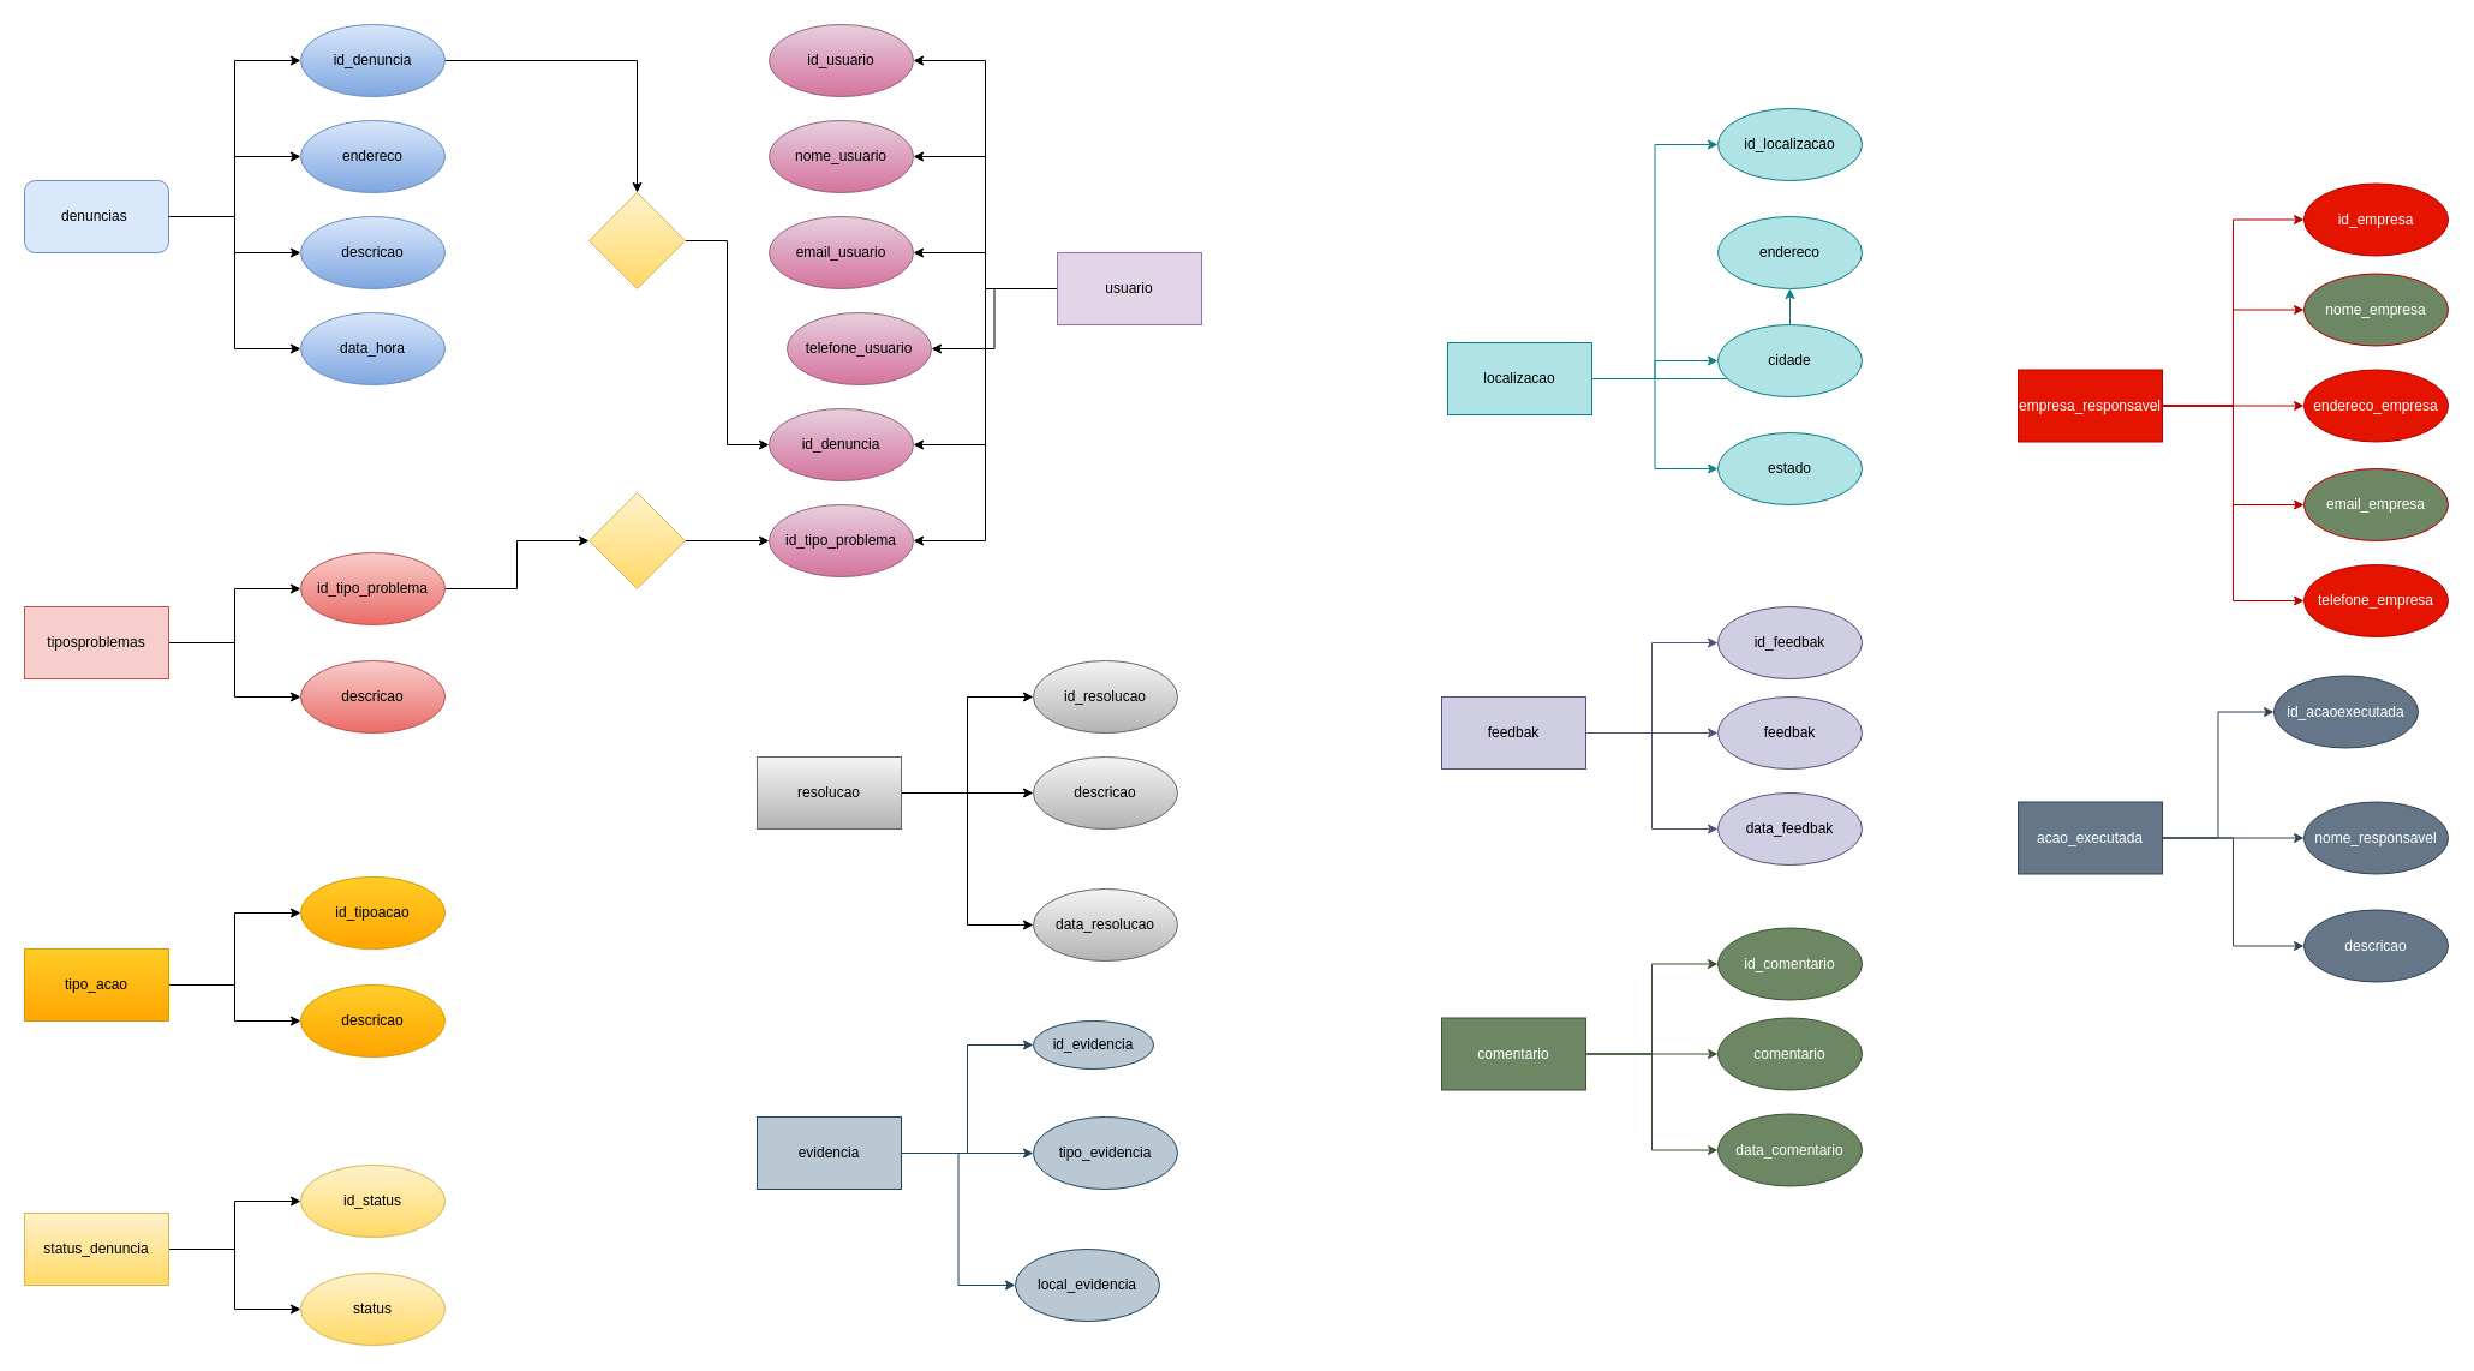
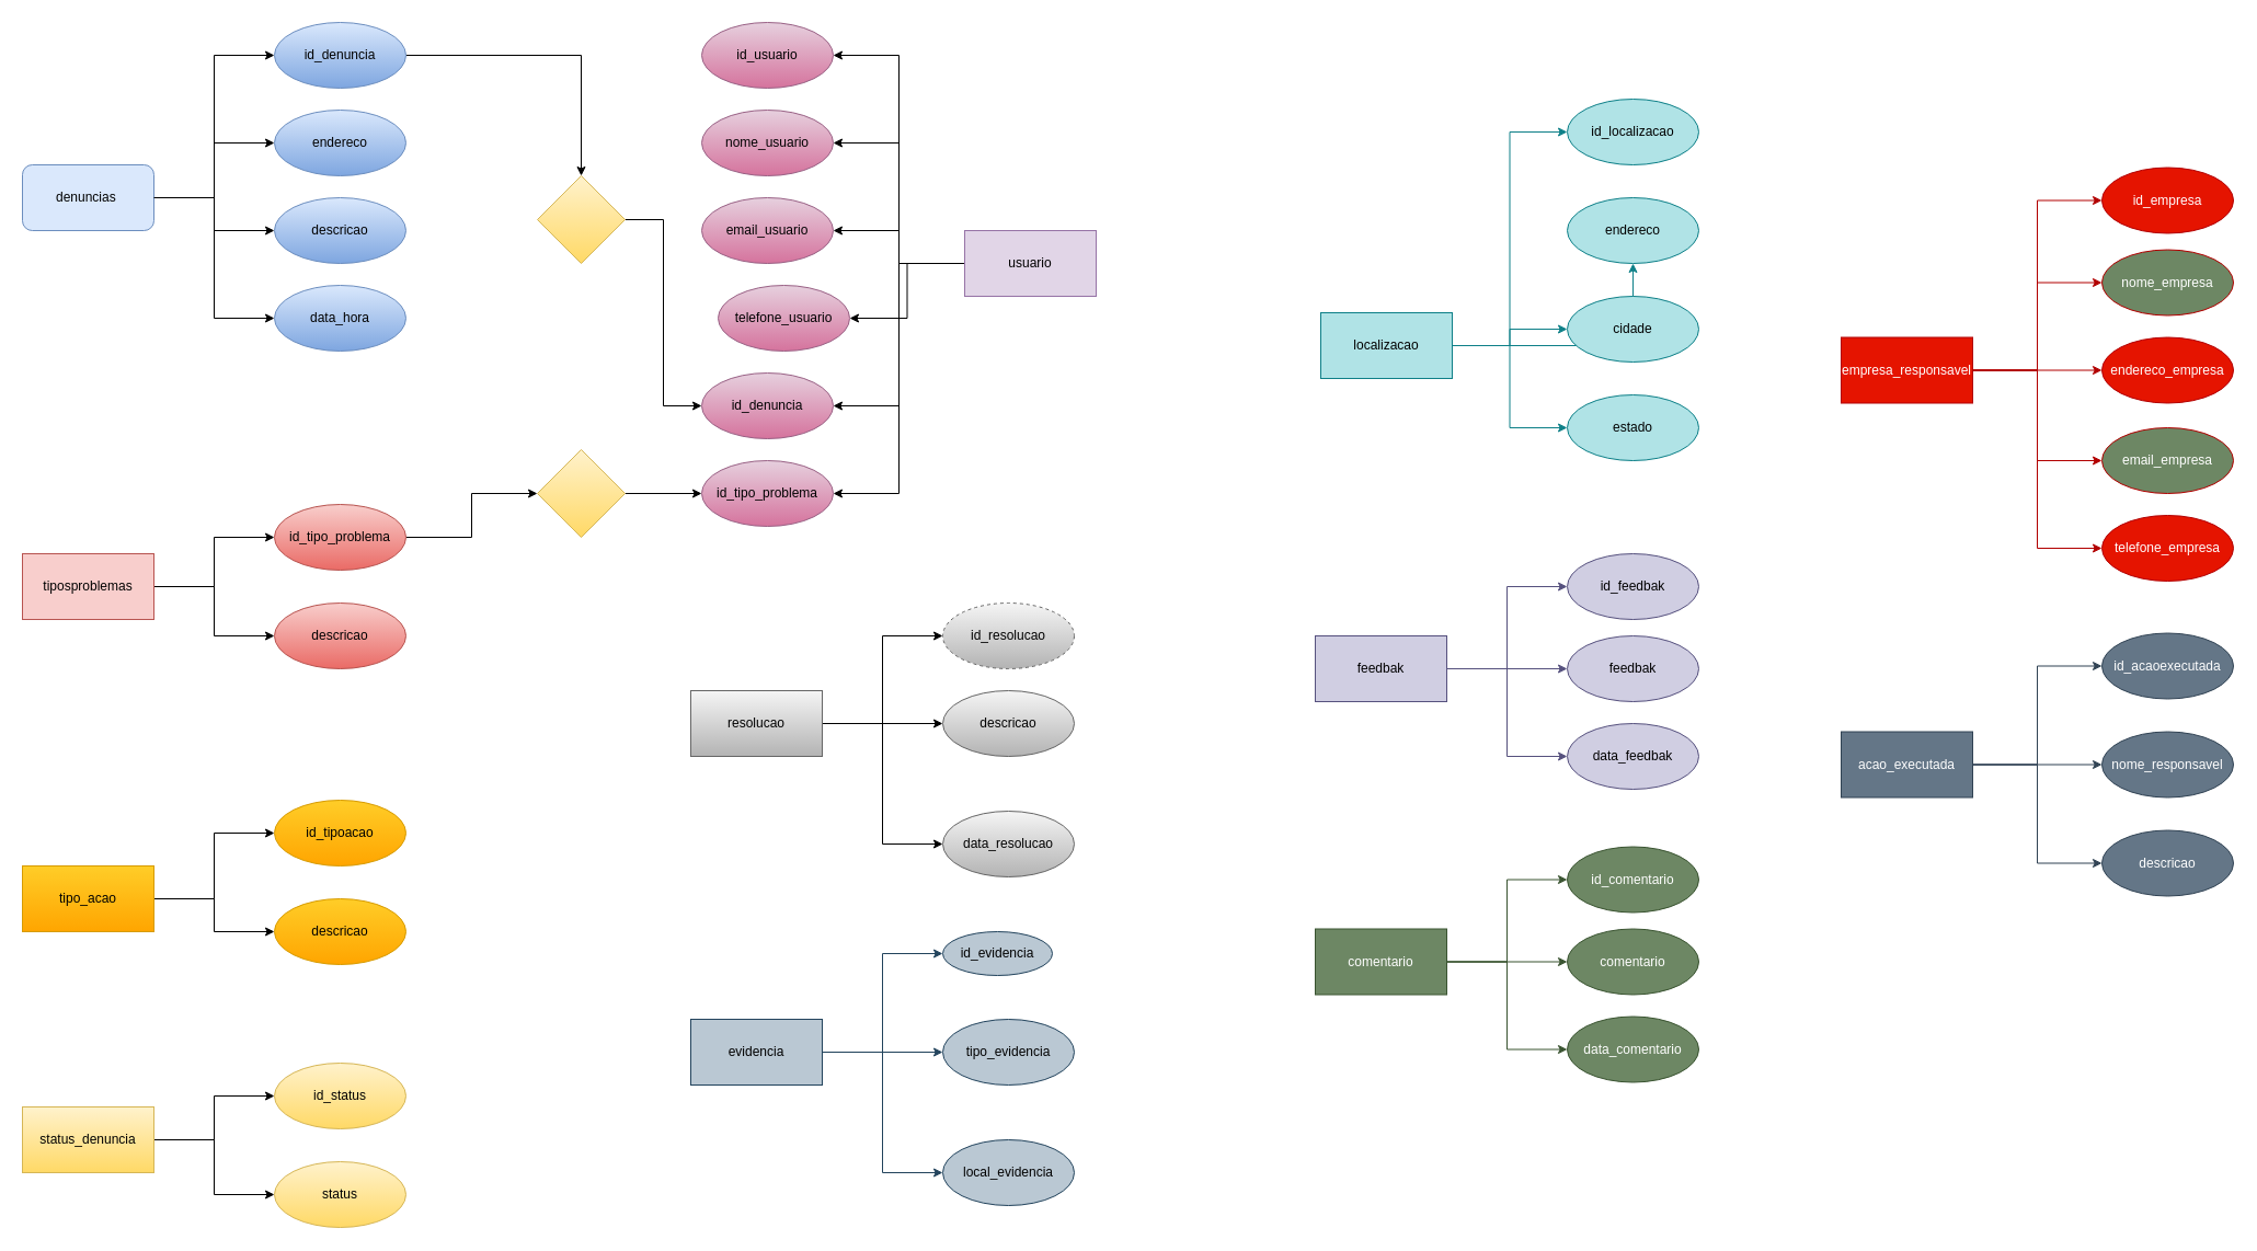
- <mxCell id="49" value="id_resolucao" style="ellipse;whiteSpace=wrap;html=1;fillColor=#f5f5f5;gradientColor=#b3b3b3;strokeColor=#666666;" vertex="1" parent="1"><mxGeometry x="860" y="550" width="120" height="60" as="geometry" /></mxCell>
+ <mxCell id="49" value="id_resolucao" style="ellipse;whiteSpace=wrap;html=1;fillColor=#f5f5f5;gradientColor=#b3b3b3;strokeColor=#666666;dashed=1;" vertex="1" parent="1"><mxGeometry x="860" y="550" width="120" height="60" as="geometry" /></mxCell>
- <mxCell id="97" value="id_acaoexecutada" style="ellipse;whiteSpace=wrap;html=1;fillColor=#647687;strokeColor=#314354;fontColor=#ffffff;" vertex="1" parent="1"><mxGeometry x="1893" y="562.5" width="120" height="60" as="geometry" /></mxCell>
+ <mxCell id="97" value="id_acaoexecutada" style="ellipse;whiteSpace=wrap;html=1;fillColor=#647687;strokeColor=#314354;fontColor=#ffffff;" vertex="1" parent="1"><mxGeometry x="1918" y="577.5" width="120" height="60" as="geometry" /></mxCell>
- <mxCell id="81" value="local_evidencia" style="ellipse;whiteSpace=wrap;html=1;fillColor=#bac8d3;strokeColor=#23445d;" vertex="1" parent="1"><mxGeometry x="845" y="1040" width="120" height="60" as="geometry" /></mxCell>
+ <mxCell id="81" value="local_evidencia" style="ellipse;whiteSpace=wrap;html=1;fillColor=#bac8d3;strokeColor=#23445d;" vertex="1" parent="1"><mxGeometry x="860" y="1040" width="120" height="60" as="geometry" /></mxCell>
